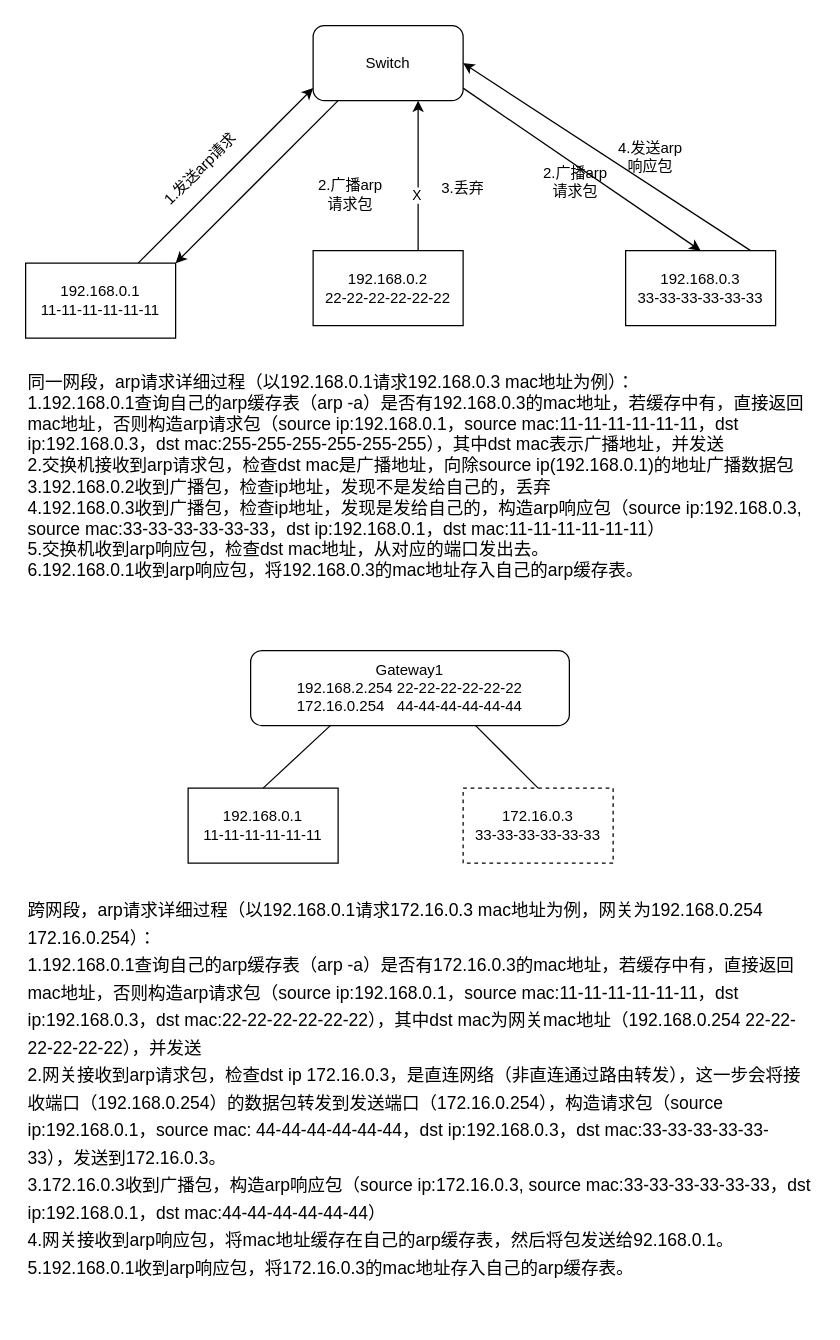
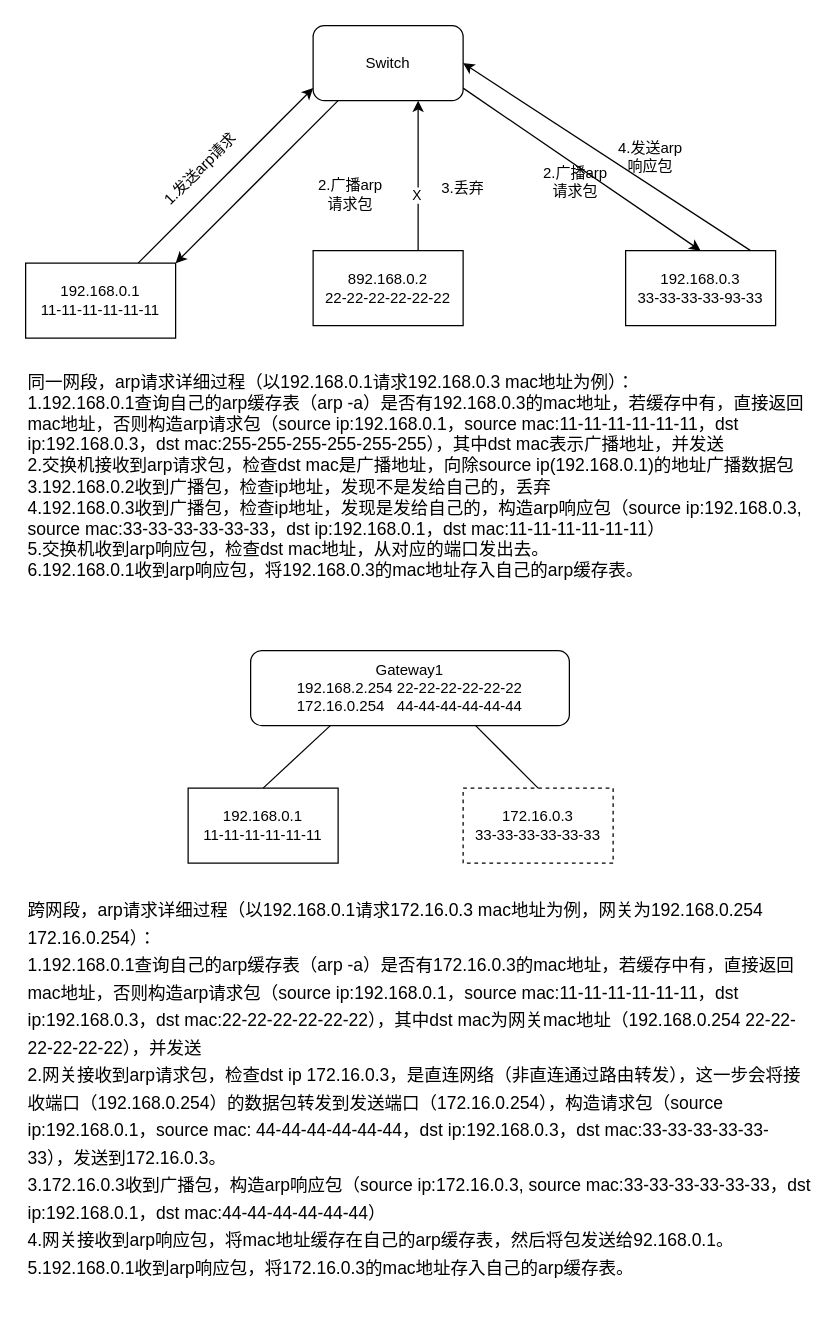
- <mxCell id="5" value="192.168.0.2&lt;br&gt;22-22-22-22-22-22" style="rounded=0;whiteSpace=wrap;html=1;" vertex="1" parent="1"><mxGeometry x="250" y="200" width="120" height="60" as="geometry" /></mxCell>
+ <mxCell id="5" value="892.168.0.2&lt;br&gt;22-22-22-22-22-22" style="rounded=0;whiteSpace=wrap;html=1;" vertex="1" parent="1"><mxGeometry x="250" y="200" width="120" height="60" as="geometry" /></mxCell>
- <mxCell id="6" value="192.168.0.3&lt;br&gt;33-33-33-33-33-33" style="rounded=0;whiteSpace=wrap;html=1;" vertex="1" parent="1"><mxGeometry x="500" y="200" width="120" height="60" as="geometry" /></mxCell>
+ <mxCell id="6" value="192.168.0.3&lt;br&gt;33-33-33-33-93-33" style="rounded=0;whiteSpace=wrap;html=1;" vertex="1" parent="1"><mxGeometry x="500" y="200" width="120" height="60" as="geometry" /></mxCell>
